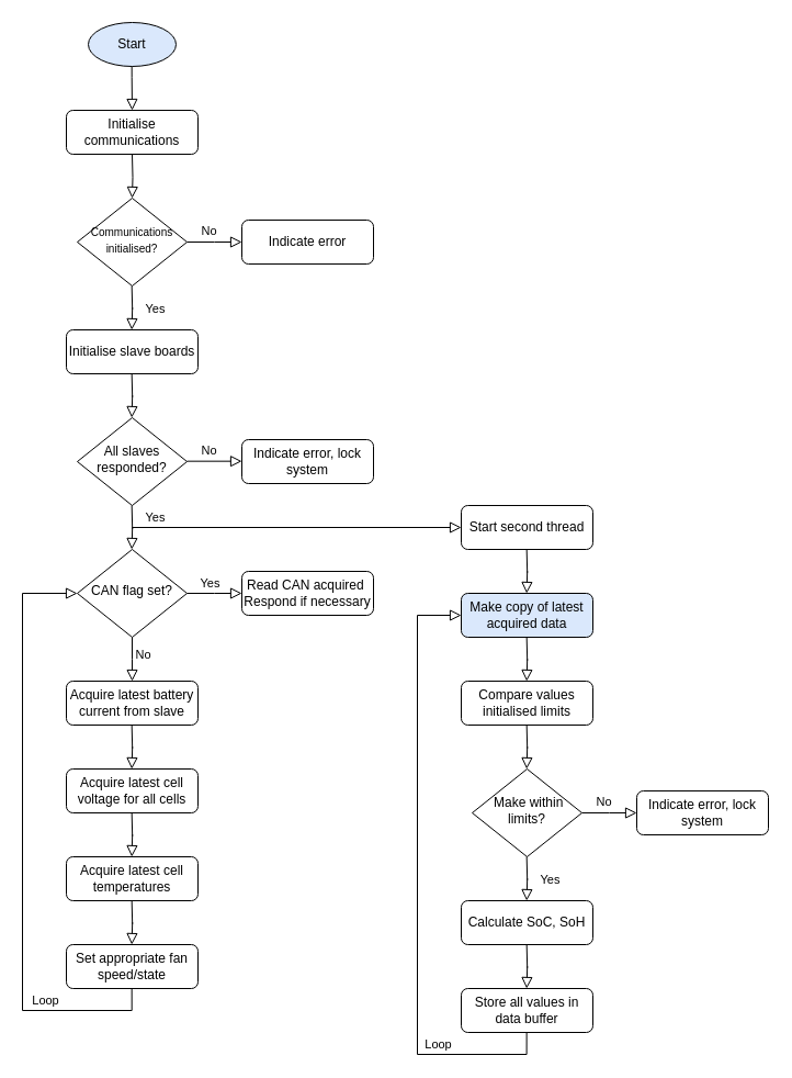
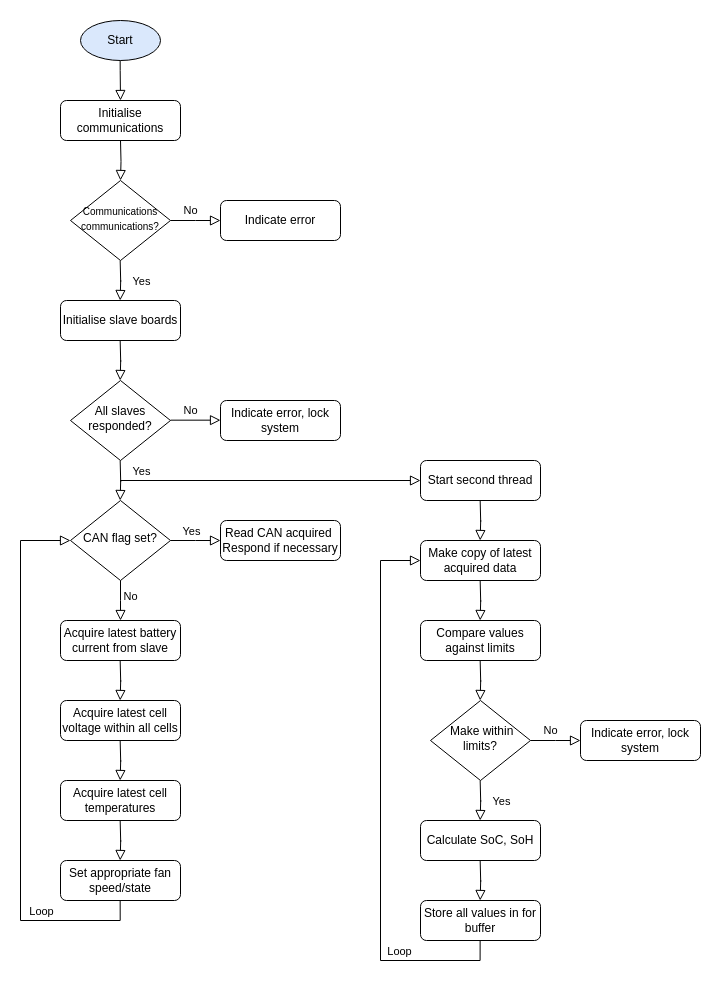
- <mxCell id="4" value="&lt;font style=&quot;font-size: 10px&quot;&gt;Communications initialised?&lt;/font&gt;" style="rhombus;whiteSpace=wrap;html=1;shadow=0;fontFamily=Helvetica;fontSize=12;align=center;strokeWidth=1;spacing=6;spacingTop=-4;" parent="1" vertex="1"><mxGeometry x="70" y="180" width="100" height="80" as="geometry" /></mxCell>
+ <mxCell id="4" value="&lt;font style=&quot;font-size: 10px&quot;&gt;Communications communications?&lt;/font&gt;" style="rhombus;whiteSpace=wrap;html=1;shadow=0;fontFamily=Helvetica;fontSize=12;align=center;strokeWidth=1;spacing=6;spacingTop=-4;" parent="1" vertex="1"><mxGeometry x="70" y="180" width="100" height="80" as="geometry" /></mxCell>
- <mxCell id="34" value="Make copy of latest acquired data" style="rounded=1;whiteSpace=wrap;html=1;fillColor=#dae8fc;" vertex="1" parent="1"><mxGeometry x="420" y="540" width="120" height="40" as="geometry" /></mxCell>
+ <mxCell id="34" value="Make copy of latest acquired data" style="rounded=1;whiteSpace=wrap;html=1;" vertex="1" parent="1"><mxGeometry x="420" y="540" width="120" height="40" as="geometry" /></mxCell>
- <mxCell id="36" value="Compare values initialised limits" style="rounded=1;whiteSpace=wrap;html=1;" vertex="1" parent="1"><mxGeometry x="420" y="620" width="120" height="40" as="geometry" /></mxCell>
+ <mxCell id="36" value="Compare values against limits" style="rounded=1;whiteSpace=wrap;html=1;" vertex="1" parent="1"><mxGeometry x="420" y="620" width="120" height="40" as="geometry" /></mxCell>
- <mxCell id="24" value="Acquire latest cell voltage for all cells" style="rounded=1;whiteSpace=wrap;html=1;" vertex="1" parent="1"><mxGeometry x="60" y="700" width="120" height="40" as="geometry" /></mxCell>
+ <mxCell id="24" value="Acquire latest cell voltage within all cells" style="rounded=1;whiteSpace=wrap;html=1;" vertex="1" parent="1"><mxGeometry x="60" y="700" width="120" height="40" as="geometry" /></mxCell>
- <mxCell id="45" value="Store all values in data buffer" style="rounded=1;whiteSpace=wrap;html=1;" vertex="1" parent="1"><mxGeometry x="420" y="900" width="120" height="40" as="geometry" /></mxCell>
+ <mxCell id="45" value="Store all values in for buffer" style="rounded=1;whiteSpace=wrap;html=1;" vertex="1" parent="1"><mxGeometry x="420" y="900" width="120" height="40" as="geometry" /></mxCell>
